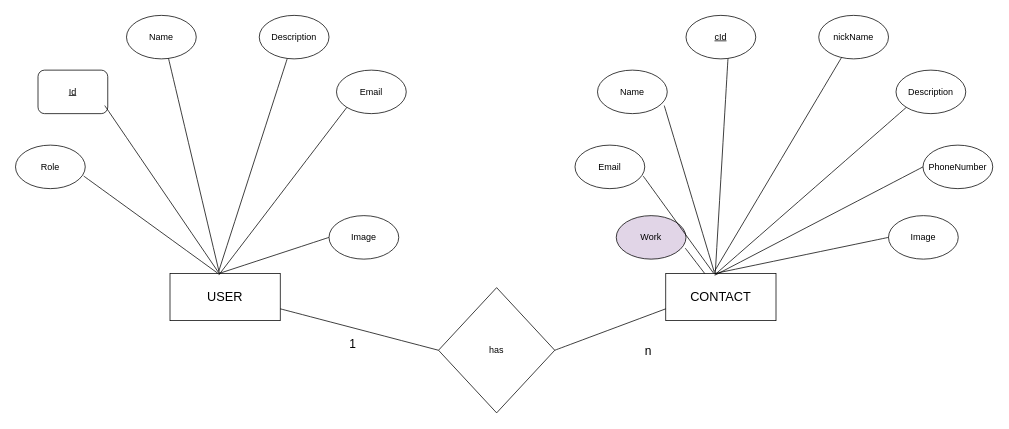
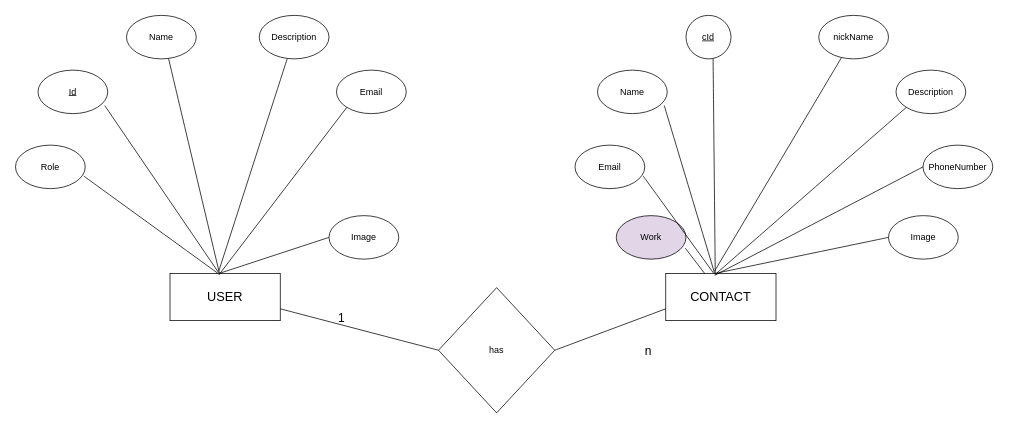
- <mxCell id="18" value="&lt;u&gt;cId&lt;/u&gt;" style="ellipse;whiteSpace=wrap;html=1;" vertex="1" parent="1"><mxGeometry x="914" y="20" width="93" height="58" as="geometry" /></mxCell>
+ <mxCell id="18" value="&lt;u&gt;cId&lt;/u&gt;" style="ellipse;whiteSpace=wrap;html=1;" vertex="1" parent="1"><mxGeometry x="914" y="20" width="60" height="58" as="geometry" /></mxCell>
- <mxCell id="3" value="&lt;u&gt;Id&lt;/u&gt;" style="whiteSpace=wrap;html=1;rounded=1;" vertex="1" parent="1"><mxGeometry x="50" y="93" width="93" height="58" as="geometry" /></mxCell>
+ <mxCell id="3" value="&lt;u&gt;Id&lt;/u&gt;" style="ellipse;whiteSpace=wrap;html=1;" vertex="1" parent="1"><mxGeometry x="50" y="93" width="93" height="58" as="geometry" /></mxCell>
- <mxCell id="35" value="1" style="text;html=1;align=center;verticalAlign=middle;whiteSpace=wrap;rounded=0;fontSize=16;" vertex="1" parent="1"><mxGeometry x="440" y="443" width="60" height="30" as="geometry" /></mxCell>
+ <mxCell id="35" value="1" style="text;html=1;align=center;verticalAlign=middle;whiteSpace=wrap;rounded=0;fontSize=16;" vertex="1" parent="1"><mxGeometry x="425" y="408" width="60" height="30" as="geometry" /></mxCell>
